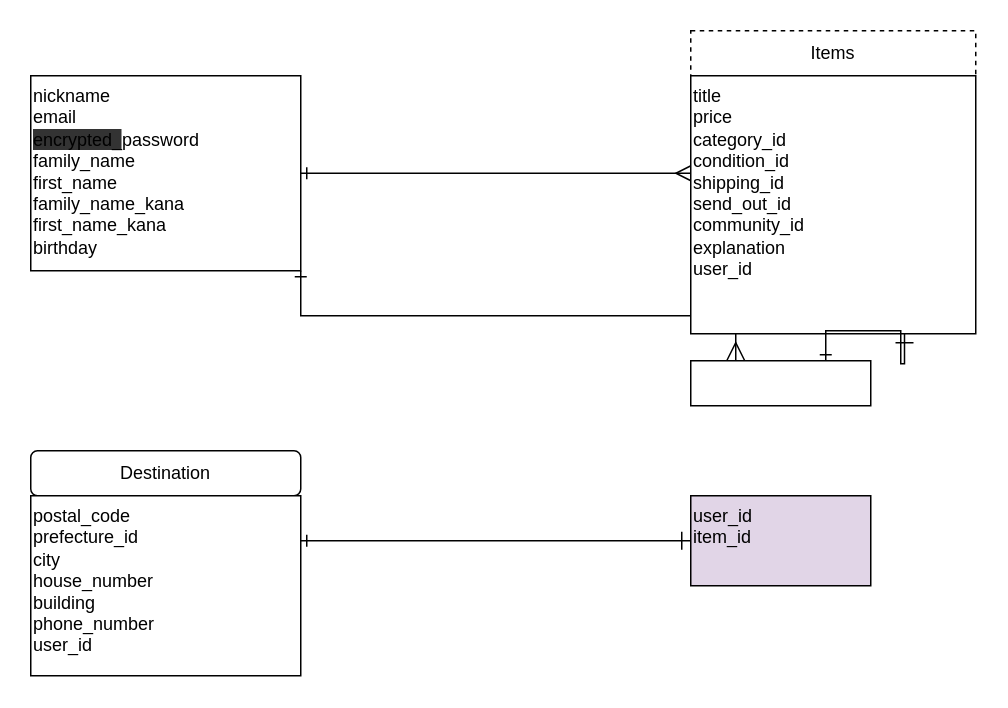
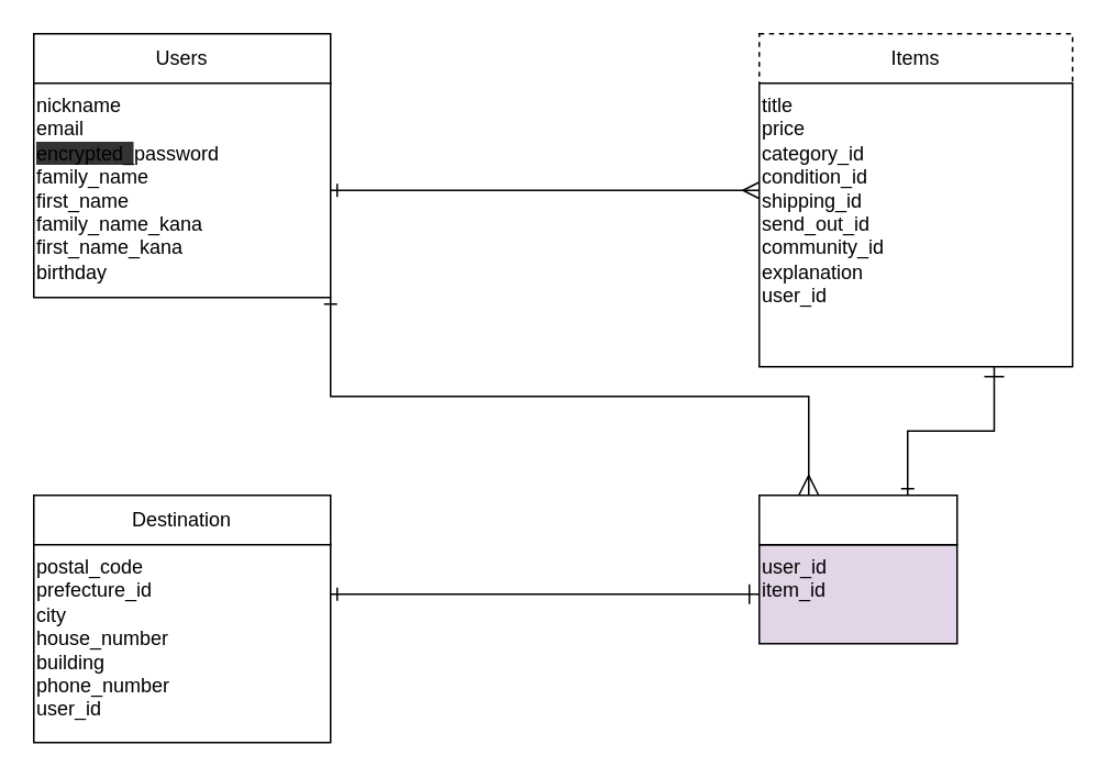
+ <mxCell id="2" value="Users" style="whiteSpace=wrap;html=1;align=center;" vertex="1" parent="1"><mxGeometry y="20" width="180" height="30" as="geometry" x="20" /></mxCell>
- <mxCell id="13" value="&lt;font color=&quot;#ffffff&quot;&gt;history&lt;/font&gt;" style="whiteSpace=wrap;html=1;fontColor=none;align=center;" vertex="1" parent="1"><mxGeometry x="460" y="240" width="120" height="30" as="geometry" /></mxCell>
+ <mxCell id="13" value="&lt;font color=&quot;#ffffff&quot;&gt;history&lt;/font&gt;" style="whiteSpace=wrap;html=1;fontColor=none;align=center;" vertex="1" parent="1"><mxGeometry x="460" y="300" width="120" height="30" as="geometry" /></mxCell>
- <mxCell id="8" value="Destination" style="whiteSpace=wrap;html=1;align=center;rounded=1;" vertex="1" parent="1"><mxGeometry y="300" width="180" height="30" as="geometry" x="20" /></mxCell>
+ <mxCell id="8" value="Destination" style="whiteSpace=wrap;html=1;align=center;" vertex="1" parent="1"><mxGeometry y="300" width="180" height="30" as="geometry" x="20" /></mxCell>
